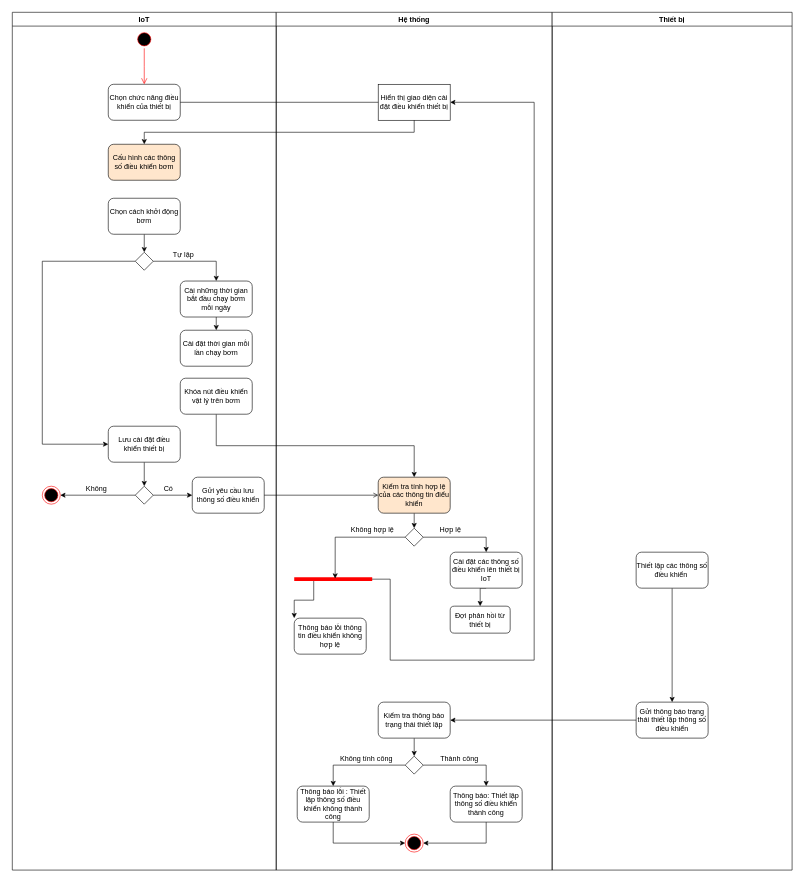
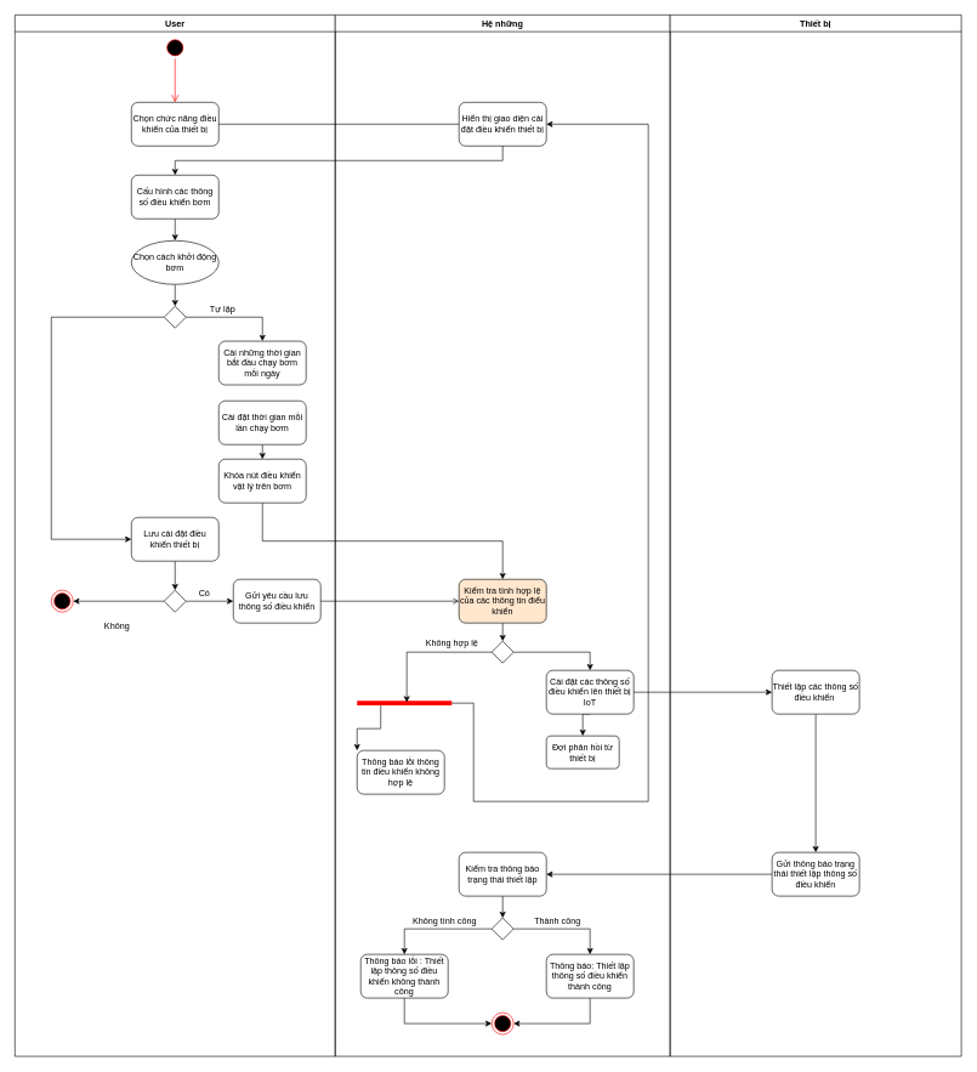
- <mxCell id="2" value="IoT" style="swimlane;whiteSpace=wrap;html=1;" parent="1" vertex="1"><mxGeometry x="20" y="20" width="440" height="1430" as="geometry" /></mxCell>
+ <mxCell id="2" value="User" style="swimlane;whiteSpace=wrap;html=1;" parent="1" vertex="1"><mxGeometry x="20" y="20" width="440" height="1430" as="geometry" /></mxCell>
- <mxCell id="29" value="Hệ thống" style="swimlane;whiteSpace=wrap;html=1;" parent="1" vertex="1"><mxGeometry x="460" y="20" width="460" height="1430" as="geometry" /></mxCell>
+ <mxCell id="29" value="Hệ những" style="swimlane;whiteSpace=wrap;html=1;" parent="1" vertex="1"><mxGeometry x="460" y="20" width="460" height="1430" as="geometry" /></mxCell>
- <mxCell id="30" value="Hiển thị giao diện cài đặt điều khiển thiết bị" style="whiteSpace=wrap;html=1;rounded=0;" parent="29" vertex="1"><mxGeometry x="170" y="120" width="120" height="60" as="geometry" /></mxCell>
+ <mxCell id="30" value="Hiển thị giao diện cài đặt điều khiển thiết bị" style="rounded=1;whiteSpace=wrap;html=1;" parent="29" vertex="1"><mxGeometry x="170" y="120" width="120" height="60" as="geometry" /></mxCell>
- <mxCell id="5" value="Cấu hình các thông số điều khiển bơm" style="rounded=1;whiteSpace=wrap;html=1;fillColor=#ffe6cc;" parent="2" vertex="1"><mxGeometry x="160" y="220" width="120" height="60" as="geometry" /></mxCell>
+ <mxCell id="5" value="Cấu hình các thông số điều khiển bơm" style="rounded=1;whiteSpace=wrap;html=1;" parent="2" vertex="1"><mxGeometry x="160" y="220" width="120" height="60" as="geometry" /></mxCell>
+ <mxCell id="4" style="edgeStyle=orthogonalEdgeStyle;rounded=0;orthogonalLoop=1;jettySize=auto;html=1;exitX=0.5;exitY=1;exitDx=0;exitDy=0;entryX=0.5;entryY=0;entryDx=0;entryDy=0;" parent="2" source="5" target="9" edge="1"><mxGeometry relative="1" as="geometry" /></mxCell>
- <mxCell id="9" value="Chọn cách khởi động bơm" style="rounded=1;whiteSpace=wrap;html=1;" parent="2" vertex="1"><mxGeometry x="160" y="310" width="120" height="60" as="geometry" /></mxCell>
+ <mxCell id="9" value="Chọn cách khởi động bơm" style="ellipse;whiteSpace=wrap;html=1;" parent="2" vertex="1"><mxGeometry x="160" y="310" width="120" height="60" as="geometry" /></mxCell>
- <mxCell id="13" style="edgeStyle=orthogonalEdgeStyle;rounded=0;orthogonalLoop=1;jettySize=auto;html=1;exitX=0.5;exitY=1;exitDx=0;exitDy=0;entryX=0.5;entryY=0;entryDx=0;entryDy=0;" parent="2" source="14" target="17" edge="1"><mxGeometry relative="1" as="geometry" /></mxCell>
+ <mxCell id="16" style="edgeStyle=orthogonalEdgeStyle;rounded=0;orthogonalLoop=1;jettySize=auto;html=1;exitX=0.5;exitY=1;exitDx=0;exitDy=0;entryX=0.5;entryY=0;entryDx=0;entryDy=0;" parent="2" source="17" target="21" edge="1"><mxGeometry relative="1" as="geometry" /></mxCell>
- <mxCell id="25" value="Không" style="text;html=1;align=center;verticalAlign=middle;resizable=0;points=[];autosize=1;strokeColor=none;fillColor=none;" parent="2" vertex="1"><mxGeometry x="110" y="780" width="60" height="30" as="geometry" /></mxCell>
+ <mxCell id="25" value="Không" style="text;html=1;align=center;verticalAlign=middle;resizable=0;points=[];autosize=1;strokeColor=none;fillColor=none;" parent="2" vertex="1"><mxGeometry x="110" y="825" width="60" height="30" as="geometry" /></mxCell>
- <mxCell id="55" value="Hợp lệ" style="text;html=1;align=center;verticalAlign=middle;resizable=0;points=[];autosize=1;strokeColor=none;fillColor=none;" parent="29" vertex="1"><mxGeometry x="260" y="848" width="60" height="30" as="geometry" /></mxCell>
+ <mxCell id="62" style="edgeStyle=orthogonalEdgeStyle;rounded=0;orthogonalLoop=1;jettySize=auto;html=1;exitX=1;exitY=0.5;exitDx=0;exitDy=0;entryX=0;entryY=0.5;entryDx=0;entryDy=0;" parent="1" source="38" target="59" edge="1"><mxGeometry relative="1" as="geometry" /></mxCell>
